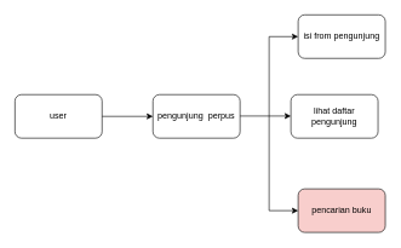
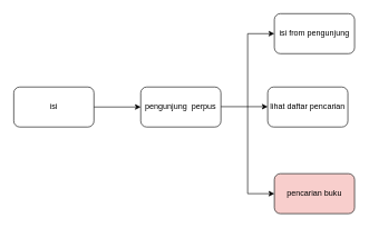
- <mxCell id="2" value="user" style="rounded=1;whiteSpace=wrap;html=1;" vertex="1" parent="1"><mxGeometry x="20" y="130" width="120" height="60" as="geometry" /></mxCell>
+ <mxCell id="2" value="isi" style="rounded=1;whiteSpace=wrap;html=1;" vertex="1" parent="1"><mxGeometry x="20" y="130" width="120" height="60" as="geometry" /></mxCell>
- <mxCell id="6" value="lihat daftar pengunjung" style="rounded=1;whiteSpace=wrap;html=1;" vertex="1" parent="1"><mxGeometry x="400" y="130" width="120" height="60" as="geometry" /></mxCell>
+ <mxCell id="6" value="lihat daftar pencarian" style="rounded=1;whiteSpace=wrap;html=1;" vertex="1" parent="1"><mxGeometry x="400" y="130" width="120" height="60" as="geometry" /></mxCell>
